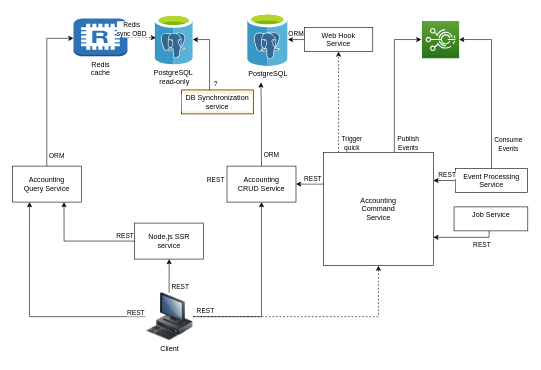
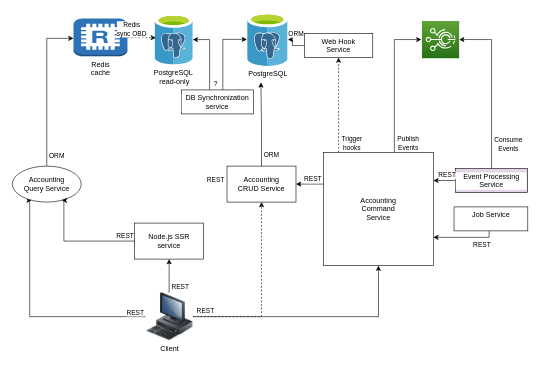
+ <mxCell id="19" style="edgeStyle=orthogonalEdgeStyle;rounded=0;orthogonalLoop=1;jettySize=auto;html=1;entryX=-0.011;entryY=0.497;entryDx=0;entryDy=0;entryPerimeter=0;" parent="14" source="15" target="2" edge="1"><mxGeometry relative="1" as="geometry"><Array as="points"><mxPoint x="371" y="65" /></Array></mxGeometry></mxCell>
- <mxCell id="48" value="Web Hook&lt;br&gt;Service" style="whiteSpace=wrap;html=1;verticalAlign=top;labelBackgroundColor=default;sketch=0;" parent="45" vertex="1"><mxGeometry x="507" y="45" width="114" height="40" as="geometry" /></mxCell>
+ <mxCell id="48" value="Web Hook&lt;br&gt;Service" style="whiteSpace=wrap;html=1;verticalAlign=top;labelBackgroundColor=default;sketch=0;" parent="45" vertex="1"><mxGeometry x="507" y="55" width="114" height="40" as="geometry" /></mxCell>
- <mxCell id="15" value="DB Synchronization service" style="whiteSpace=wrap;html=1;verticalAlign=top;labelBackgroundColor=default;sketch=0;fillColor=#fff2cc;" parent="14" vertex="1"><mxGeometry x="302" y="149" width="120" height="40" as="geometry" /></mxCell>
+ <mxCell id="15" value="DB Synchronization service" style="whiteSpace=wrap;html=1;verticalAlign=top;labelBackgroundColor=default;sketch=0;" parent="14" vertex="1"><mxGeometry x="302" y="149" width="120" height="40" as="geometry" /></mxCell>
- <mxCell id="47" value="Trigger&lt;br&gt;quick" style="edgeLabel;html=1;align=center;verticalAlign=middle;resizable=0;points=[];" parent="45" vertex="1" connectable="0"><mxGeometry x="585" y="237.002" as="geometry" /></mxCell>
+ <mxCell id="47" value="Trigger&lt;br&gt;hooks" style="edgeLabel;html=1;align=center;verticalAlign=middle;resizable=0;points=[];" parent="45" vertex="1" connectable="0"><mxGeometry x="585" y="237.002" as="geometry" /></mxCell>
- <mxCell id="38" value="Event Processing Service" style="whiteSpace=wrap;html=1;verticalAlign=top;labelBackgroundColor=default;sketch=0;" parent="36" vertex="1"><mxGeometry x="759" y="280" width="120" height="40" as="geometry" /></mxCell>
+ <mxCell id="38" value="Event Processing Service" style="whiteSpace=wrap;html=1;verticalAlign=top;labelBackgroundColor=default;sketch=0;fillColor=#e1d5e7;" parent="36" vertex="1"><mxGeometry x="759" y="280" width="120" height="40" as="geometry" /></mxCell>
- <mxCell id="23" value="Accounting &lt;br&gt;Query Service&lt;br&gt;" style="rounded=0;whiteSpace=wrap;html=1;" parent="20" vertex="1"><mxGeometry x="20" y="276" width="115" height="60" as="geometry" /></mxCell>
+ <mxCell id="23" value="Accounting &lt;br&gt;Query Service&lt;br&gt;" style="ellipse;whiteSpace=wrap;html=1;" parent="20" vertex="1"><mxGeometry x="20" y="276" width="115" height="60" as="geometry" /></mxCell>
- <mxCell id="5" style="edgeStyle=orthogonalEdgeStyle;rounded=0;orthogonalLoop=1;jettySize=auto;html=1;entryX=0.5;entryY=1;entryDx=0;entryDy=0;" parent="1" source="8" target="4" edge="1"><mxGeometry relative="1" as="geometry" /></mxCell>
+ <mxCell id="5" style="edgeStyle=orthogonalEdgeStyle;rounded=0;orthogonalLoop=1;jettySize=auto;html=1;entryX=0.5;entryY=1;entryDx=0;entryDy=0;dashed=1;" parent="1" source="8" target="4" edge="1"><mxGeometry relative="1" as="geometry" /></mxCell>
- <mxCell id="10" style="edgeStyle=orthogonalEdgeStyle;rounded=0;orthogonalLoop=1;jettySize=auto;html=1;entryX=0.5;entryY=1;entryDx=0;entryDy=0;dashed=1;" parent="9" source="8" target="11" edge="1"><mxGeometry relative="1" as="geometry" /></mxCell>
+ <mxCell id="10" style="edgeStyle=orthogonalEdgeStyle;rounded=0;orthogonalLoop=1;jettySize=auto;html=1;entryX=0.5;entryY=1;entryDx=0;entryDy=0;" parent="9" source="8" target="11" edge="1"><mxGeometry relative="1" as="geometry" /></mxCell>
